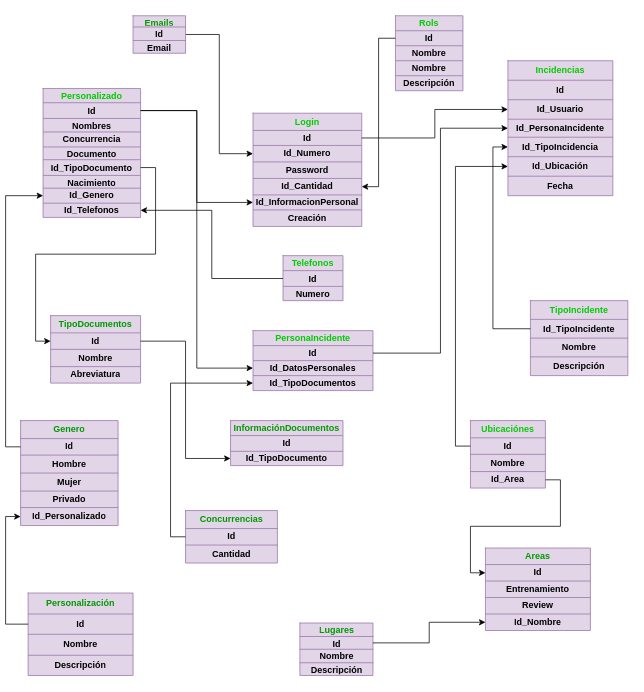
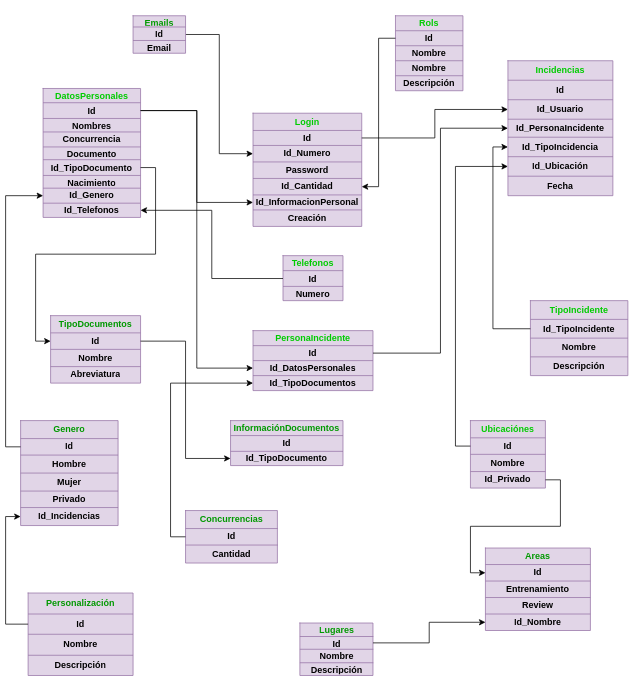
- <mxCell id="4" value="&lt;font color=&quot;#00cc00&quot;&gt;&lt;b&gt;Personalizado&lt;/b&gt;&lt;/font&gt;" style="shape=partialRectangle;html=1;whiteSpace=wrap;connectable=0;strokeColor=inherit;overflow=hidden;fillColor=none;top=0;left=0;bottom=0;right=0;pointerEvents=1;" parent="3" vertex="1"><mxGeometry width="130" height="19" as="geometry"><mxRectangle width="130" height="19" as="alternateBounds" /></mxGeometry></mxCell>
+ <mxCell id="4" value="&lt;font color=&quot;#00cc00&quot;&gt;&lt;b&gt;DatosPersonales&lt;/b&gt;&lt;/font&gt;" style="shape=partialRectangle;html=1;whiteSpace=wrap;connectable=0;strokeColor=inherit;overflow=hidden;fillColor=none;top=0;left=0;bottom=0;right=0;pointerEvents=1;" parent="3" vertex="1"><mxGeometry width="130" height="19" as="geometry"><mxRectangle width="130" height="19" as="alternateBounds" /></mxGeometry></mxCell>
- <mxCell id="103" value="&lt;b&gt;Id_Area&lt;/b&gt;" style="shape=partialRectangle;html=1;whiteSpace=wrap;connectable=0;strokeColor=inherit;overflow=hidden;fillColor=none;top=0;left=0;bottom=0;right=0;pointerEvents=1;" parent="102" vertex="1"><mxGeometry width="100" height="22" as="geometry"><mxRectangle width="100" height="22" as="alternateBounds" /></mxGeometry></mxCell>
+ <mxCell id="103" value="&lt;b&gt;Id_Privado&lt;/b&gt;" style="shape=partialRectangle;html=1;whiteSpace=wrap;connectable=0;strokeColor=inherit;overflow=hidden;fillColor=none;top=0;left=0;bottom=0;right=0;pointerEvents=1;" parent="102" vertex="1"><mxGeometry width="100" height="22" as="geometry"><mxRectangle width="100" height="22" as="alternateBounds" /></mxGeometry></mxCell>
- <mxCell id="127" value="&lt;b&gt;Id_Personalizado&lt;/b&gt;" style="shape=partialRectangle;html=1;whiteSpace=wrap;connectable=0;strokeColor=inherit;overflow=hidden;fillColor=none;top=0;left=0;bottom=0;right=0;pointerEvents=1;" parent="126" vertex="1"><mxGeometry width="130" height="24" as="geometry"><mxRectangle width="130" height="24" as="alternateBounds" /></mxGeometry></mxCell>
+ <mxCell id="127" value="&lt;b&gt;Id_Incidencias&lt;/b&gt;" style="shape=partialRectangle;html=1;whiteSpace=wrap;connectable=0;strokeColor=inherit;overflow=hidden;fillColor=none;top=0;left=0;bottom=0;right=0;pointerEvents=1;" parent="126" vertex="1"><mxGeometry width="130" height="24" as="geometry"><mxRectangle width="130" height="24" as="alternateBounds" /></mxGeometry></mxCell>
